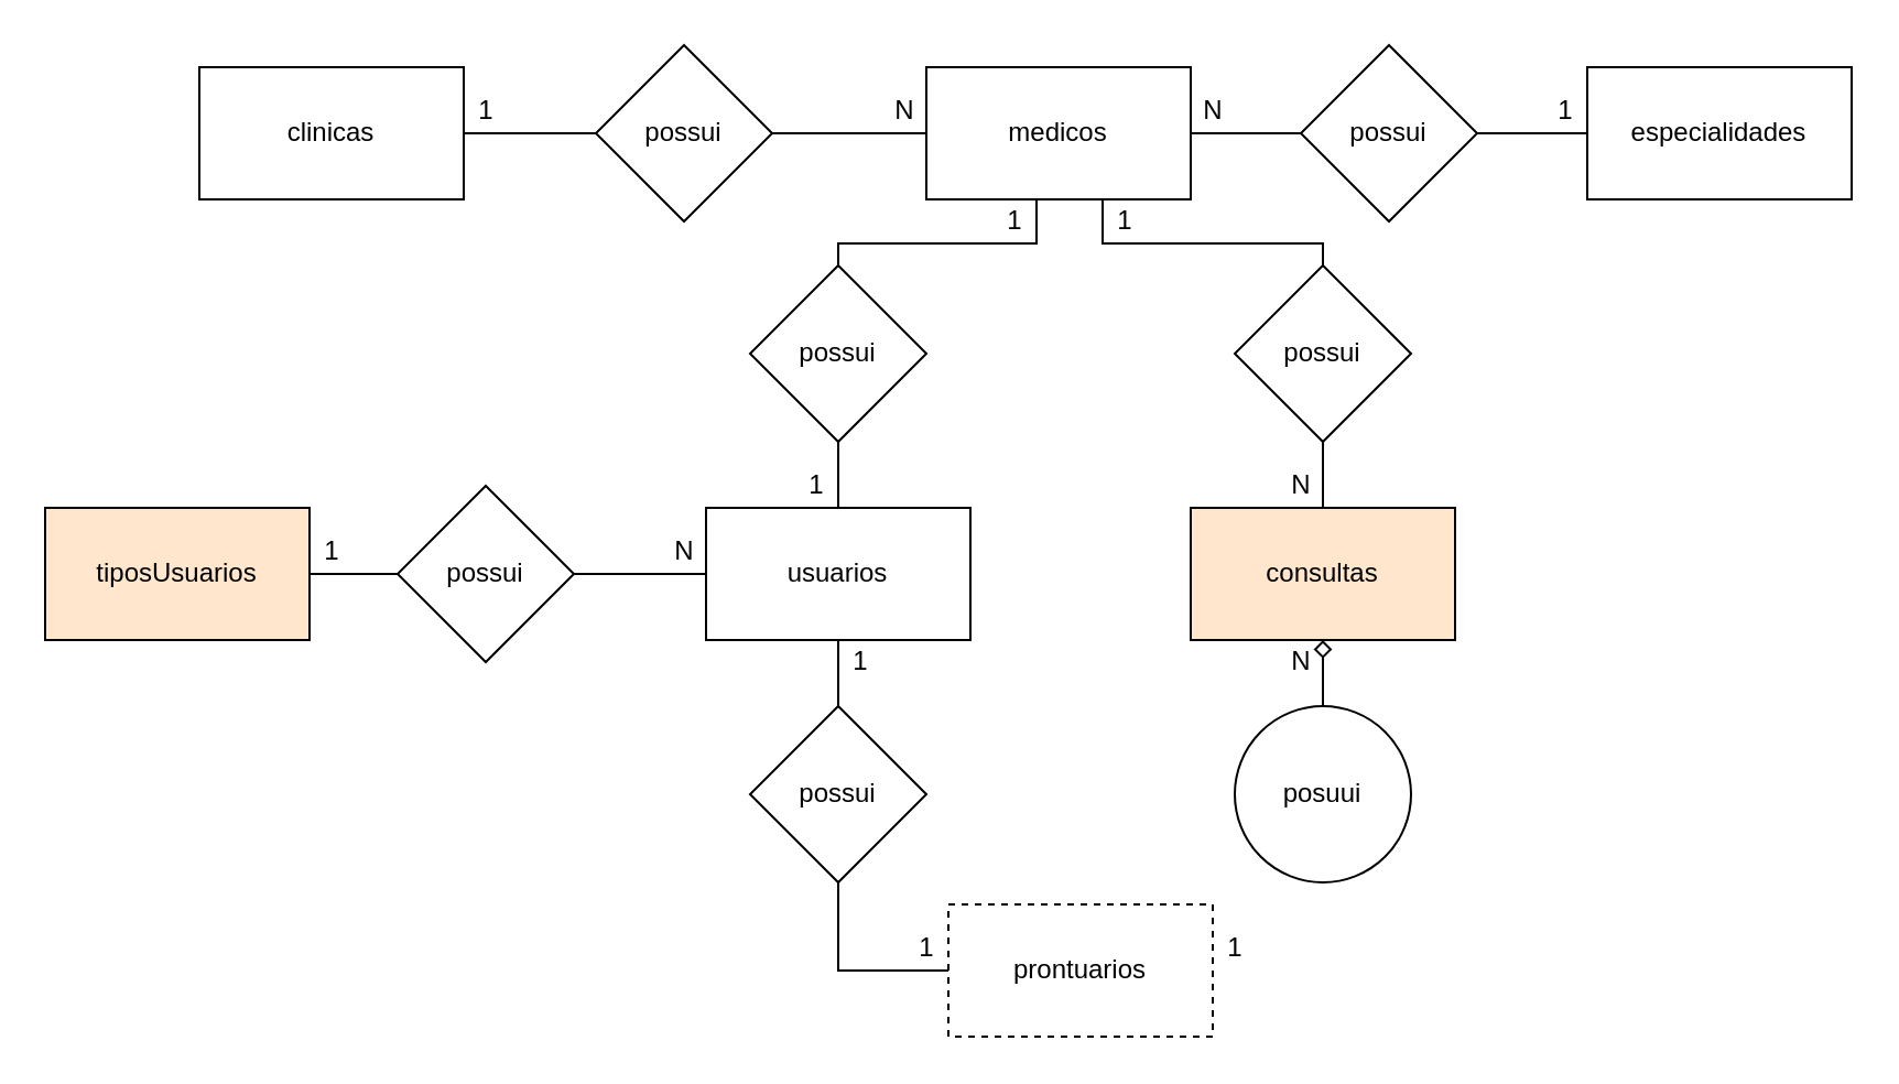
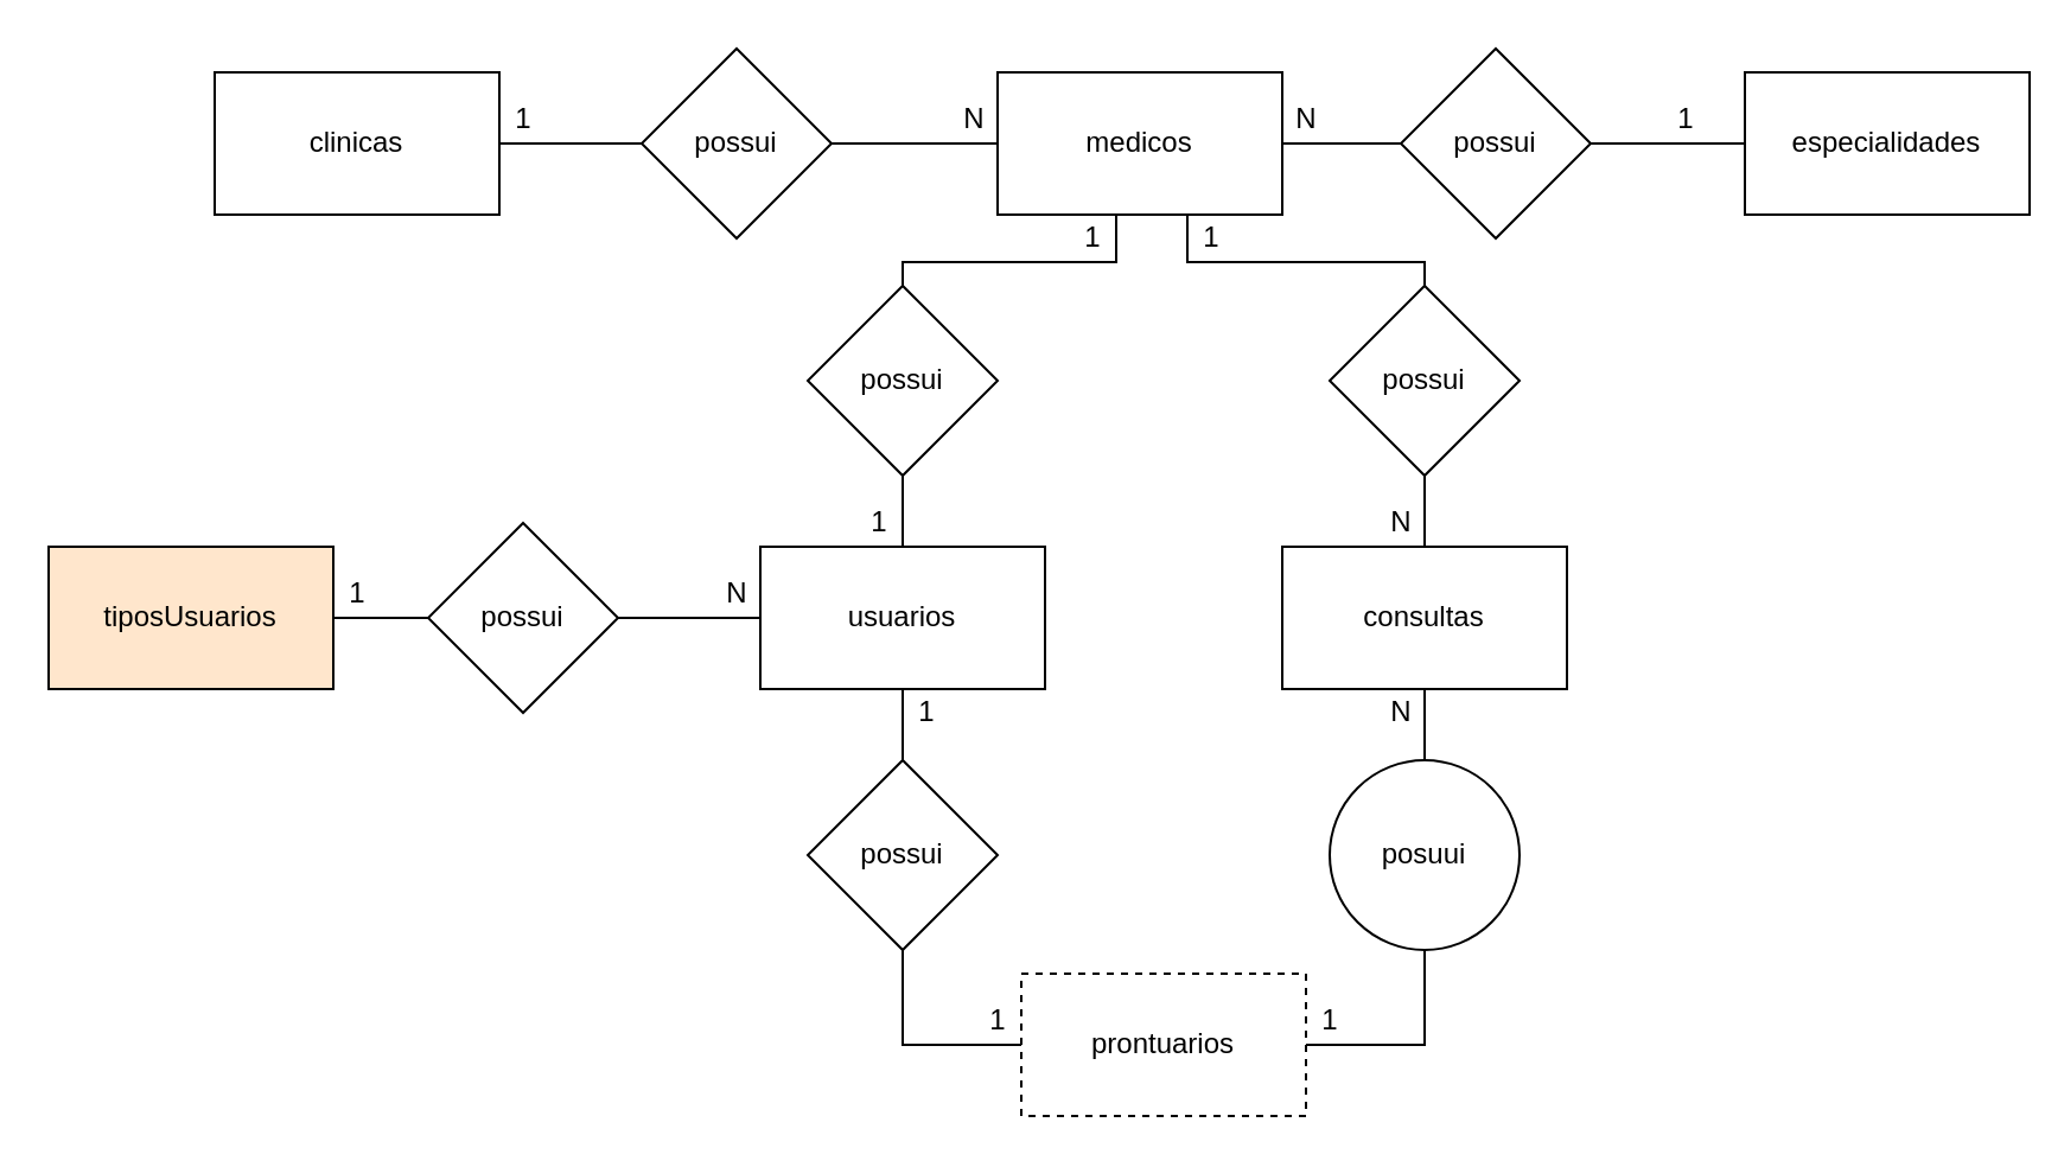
- <mxCell id="2" value="especialidades" style="rounded=0;whiteSpace=wrap;html=1;" parent="1" vertex="1"><mxGeometry x="720" y="30" width="120" height="60" as="geometry" /></mxCell>
+ <mxCell id="2" value="especialidades" style="rounded=0;whiteSpace=wrap;html=1;" parent="1" vertex="1"><mxGeometry x="735" y="30" width="120" height="60" as="geometry" /></mxCell>
- <mxCell id="13" value="consultas" style="rounded=0;whiteSpace=wrap;html=1;fillColor=#ffe6cc;" parent="1" vertex="1"><mxGeometry x="540" y="230" width="120" height="60" as="geometry" /></mxCell>
+ <mxCell id="13" value="consultas" style="rounded=0;whiteSpace=wrap;html=1;" parent="1" vertex="1"><mxGeometry x="540" y="230" width="120" height="60" as="geometry" /></mxCell>
- <mxCell id="29" style="edgeStyle=orthogonalEdgeStyle;rounded=0;orthogonalLoop=1;jettySize=auto;html=1;endArrow=diamond;endFill=0;" parent="1" source="30" target="13" edge="1"><mxGeometry relative="1" as="geometry" /></mxCell>
+ <mxCell id="29" style="edgeStyle=orthogonalEdgeStyle;rounded=0;orthogonalLoop=1;jettySize=auto;html=1;endArrow=none;endFill=0;" parent="1" source="30" target="13" edge="1"><mxGeometry relative="1" as="geometry" /></mxCell>
+ <mxCell id="10" style="edgeStyle=orthogonalEdgeStyle;rounded=0;orthogonalLoop=1;jettySize=auto;html=1;entryX=0.5;entryY=1;entryDx=0;entryDy=0;endArrow=none;endFill=0;" parent="1" source="11" target="30" edge="1"><mxGeometry relative="1" as="geometry" /></mxCell>
